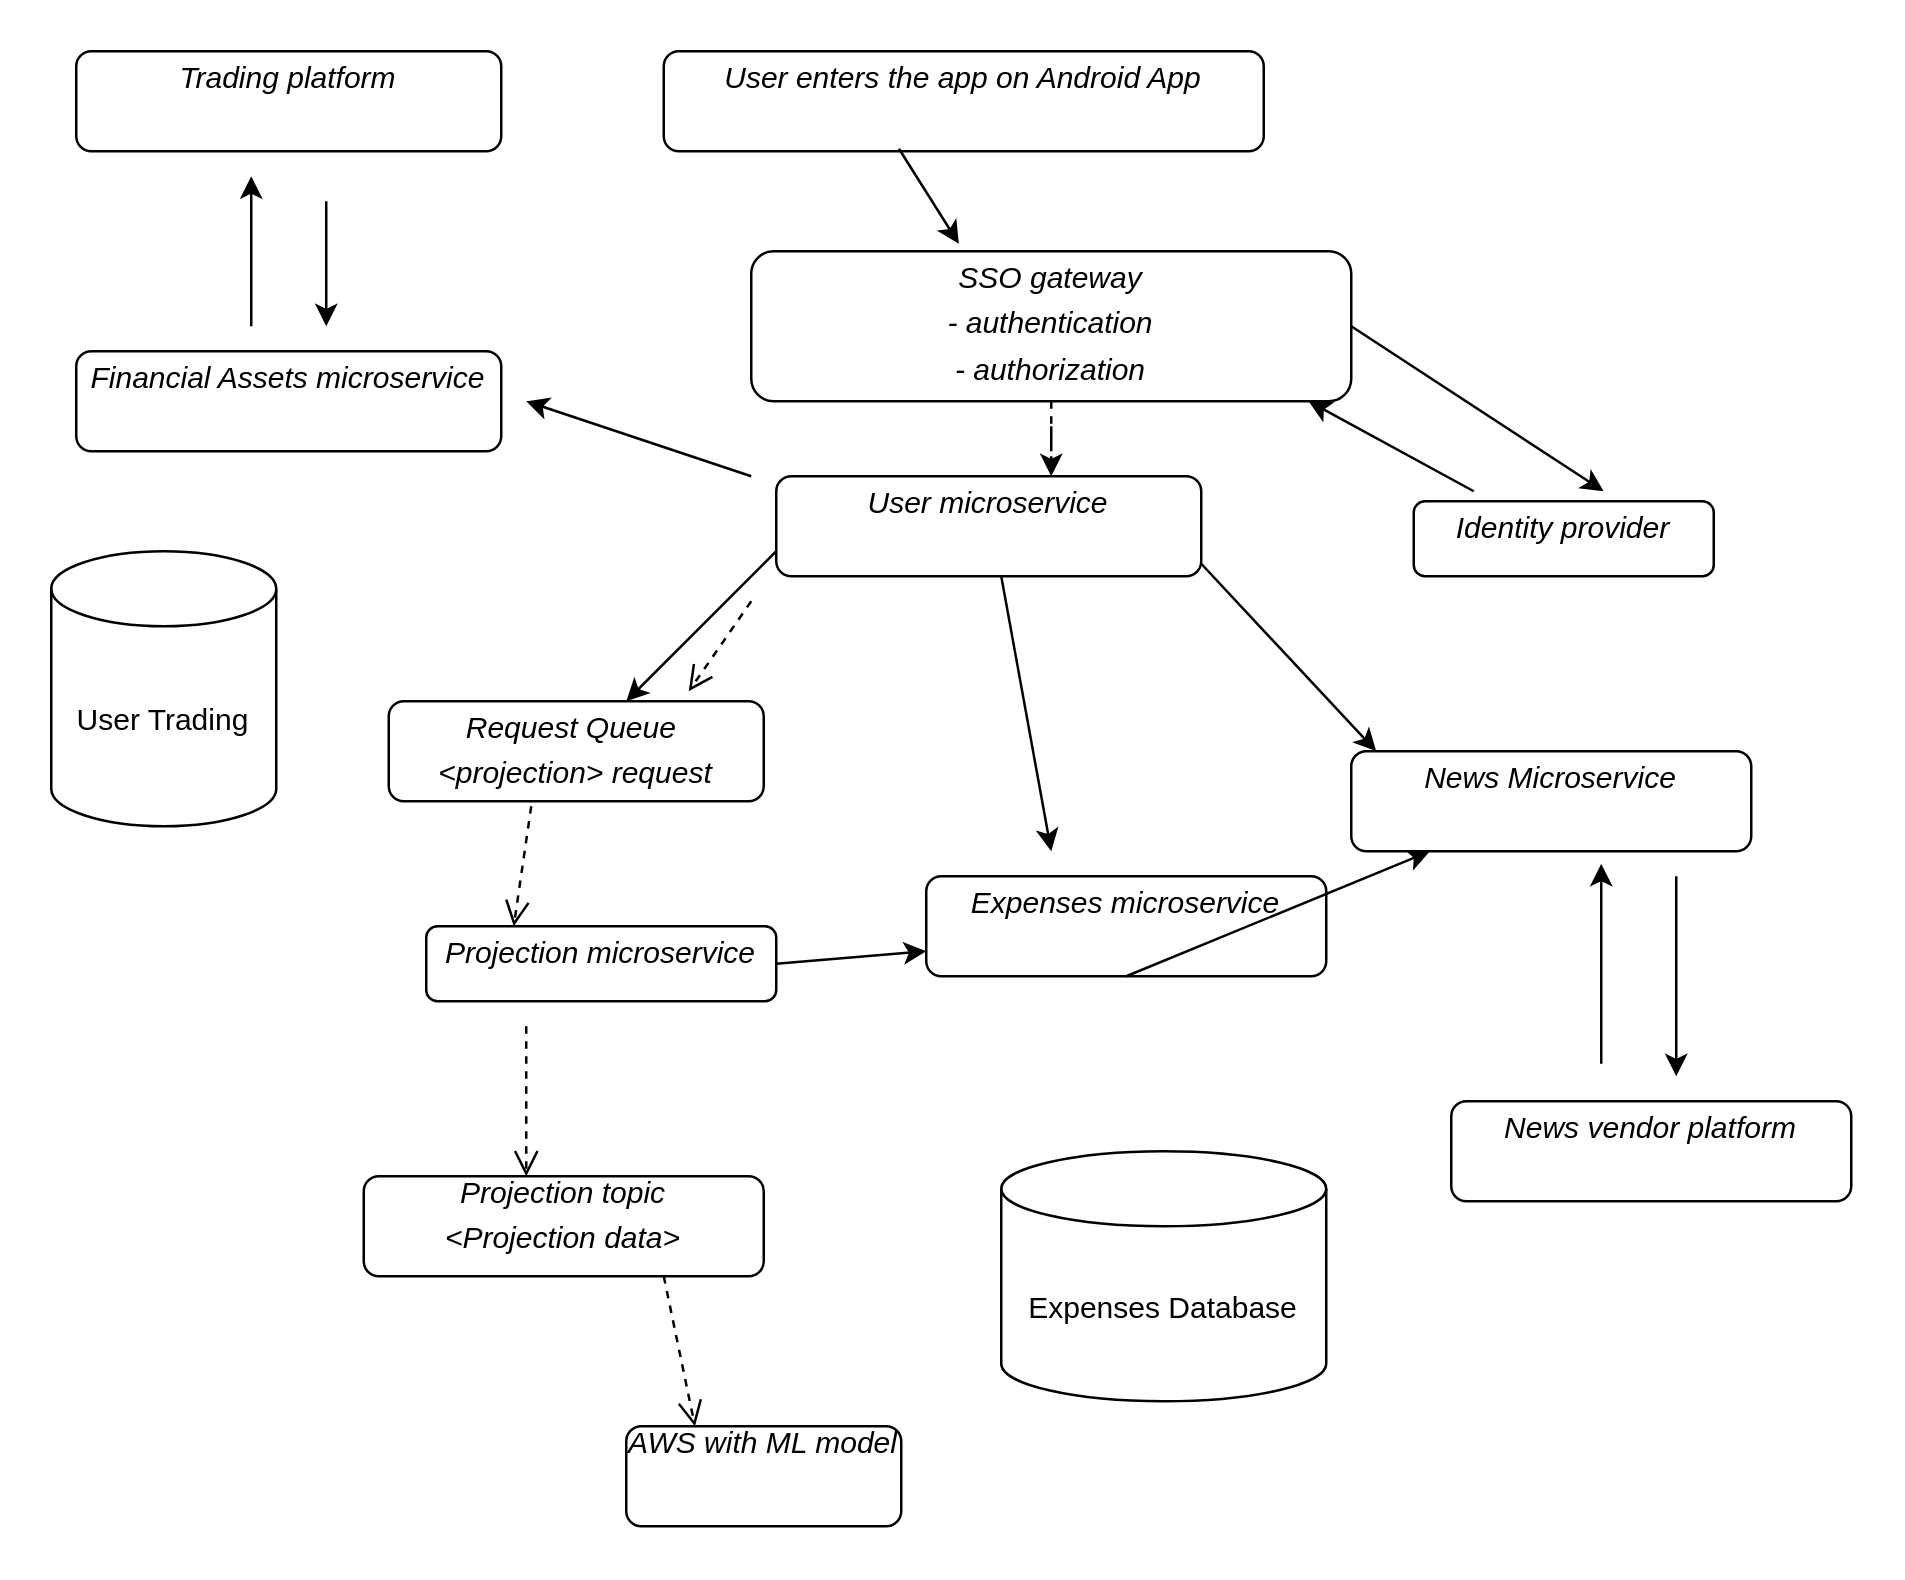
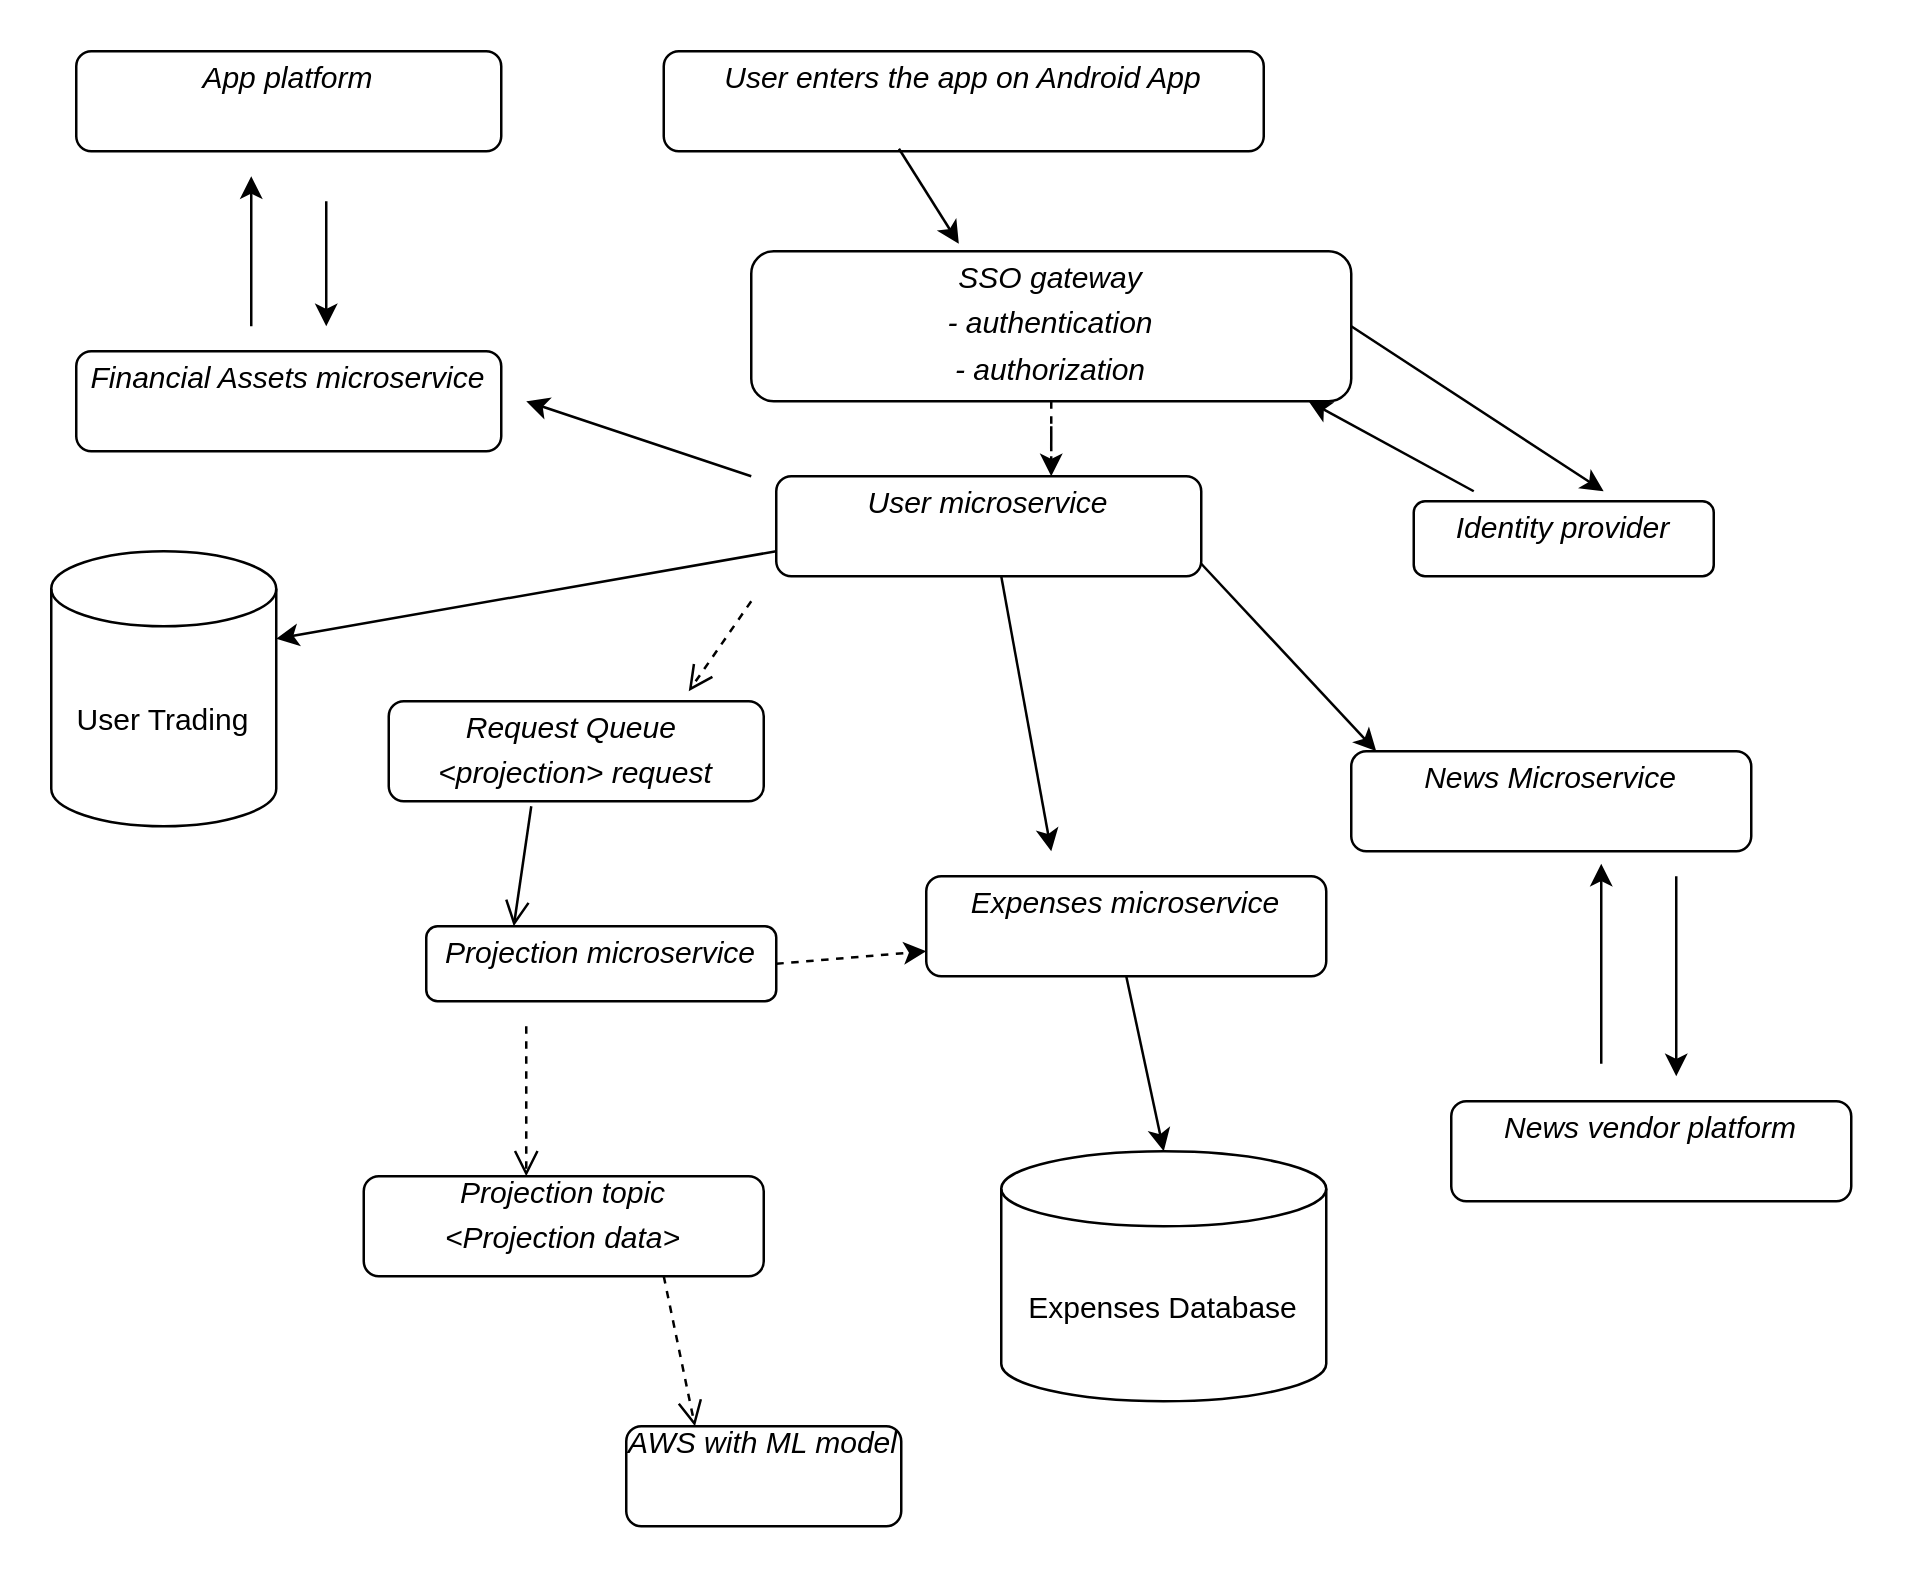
- <mxCell id="32" value="&lt;p style=&quot;margin:0px;margin-top:4px;text-align:center;&quot;&gt;&lt;i&gt;Trading platform&lt;/i&gt;&lt;/p&gt;" style="verticalAlign=top;align=left;overflow=fill;fontSize=12;fontFamily=Helvetica;html=1;rounded=1;shadow=0;comic=0;labelBackgroundColor=none;strokeWidth=1" parent="1" vertex="1"><mxGeometry x="30" y="20" width="170" height="40" as="geometry" /></mxCell>
+ <mxCell id="32" value="&lt;p style=&quot;margin:0px;margin-top:4px;text-align:center;&quot;&gt;&lt;i&gt;App platform&lt;/i&gt;&lt;/p&gt;" style="verticalAlign=top;align=left;overflow=fill;fontSize=12;fontFamily=Helvetica;html=1;rounded=1;shadow=0;comic=0;labelBackgroundColor=none;strokeWidth=1" parent="1" vertex="1"><mxGeometry x="30" y="20" width="170" height="40" as="geometry" /></mxCell>
- <mxCell id="34" value="" style="endArrow=classic;html=1;rounded=0;exitX=0;exitY=0.75;exitDx=0;exitDy=0;" edge="1" parent="1" source="2" target="4"><mxGeometry width="50" height="50" relative="1" as="geometry"><mxPoint x="180" y="250" as="sourcePoint" /><mxPoint x="230" as="targetPoint" y="200" /></mxGeometry></mxCell>
+ <mxCell id="34" value="" style="endArrow=classic;html=1;rounded=0;entryX=1;entryY=0;entryDx=0;entryDy=35;entryPerimeter=0;exitX=0;exitY=0.75;exitDx=0;exitDy=0;" edge="1" parent="1" source="2" target="33"><mxGeometry width="50" height="50" relative="1" as="geometry"><mxPoint x="180" y="250" as="sourcePoint" /><mxPoint x="230" as="targetPoint" y="200" /></mxGeometry></mxCell>
- <mxCell id="6" value="" style="html=1;verticalAlign=bottom;endArrow=open;dashed=1;endSize=8;rounded=0;exitX=0.38;exitY=1.05;exitDx=0;exitDy=0;exitPerimeter=0;entryX=0.25;entryY=0;entryDx=0;entryDy=0;" parent="1" source="4" edge="1" target="5"><mxGeometry relative="1" as="geometry"><mxPoint x="255" y="330" as="sourcePoint" /><mxPoint x="195" y="380" as="targetPoint" /></mxGeometry></mxCell>
+ <mxCell id="6" value="" style="html=1;verticalAlign=bottom;endArrow=open;dashed=0;endSize=8;rounded=0;exitX=0.38;exitY=1.05;exitDx=0;exitDy=0;exitPerimeter=0;entryX=0.25;entryY=0;entryDx=0;entryDy=0;" parent="1" source="4" edge="1" target="5"><mxGeometry relative="1" as="geometry"><mxPoint x="255" y="330" as="sourcePoint" /><mxPoint x="195" y="380" as="targetPoint" /></mxGeometry></mxCell>
- <mxCell id="10" value="" style="endArrow=classic;html=1;rounded=0;exitX=0.5;exitY=1;exitDx=0;exitDy=0;" parent="1" source="8" target="24" edge="1"><mxGeometry width="50" height="50" relative="1" as="geometry"><mxPoint x="540" y="370" as="sourcePoint" /><mxPoint x="580" y="415" as="targetPoint" /></mxGeometry></mxCell>
+ <mxCell id="10" value="" style="endArrow=classic;html=1;rounded=0;exitX=0.5;exitY=1;exitDx=0;exitDy=0;entryX=0.5;entryY=0;entryDx=0;entryDy=0;entryPerimeter=0;" parent="1" source="8" target="9" edge="1"><mxGeometry width="50" height="50" relative="1" as="geometry"><mxPoint x="540" y="370" as="sourcePoint" /><mxPoint x="580" y="415" as="targetPoint" /></mxGeometry></mxCell>
- <mxCell id="11" value="" style="endArrow=classic;html=1;rounded=0;fontSize=16;exitX=1;exitY=0.5;exitDx=0;exitDy=0;entryX=0;entryY=0.75;entryDx=0;entryDy=0;" parent="1" source="5" target="8" edge="1"><mxGeometry width="50" height="50" relative="1" as="geometry"><mxPoint x="350" y="480" as="sourcePoint" /><mxPoint x="480" y="390" as="targetPoint" /></mxGeometry></mxCell>
+ <mxCell id="11" value="" style="endArrow=classic;html=1;rounded=0;fontSize=16;exitX=1;exitY=0.5;exitDx=0;exitDy=0;entryX=0;entryY=0.75;entryDx=0;entryDy=0;dashed=1;" parent="1" source="5" target="8" edge="1"><mxGeometry width="50" height="50" relative="1" as="geometry"><mxPoint x="350" y="480" as="sourcePoint" /><mxPoint x="480" y="390" as="targetPoint" /></mxGeometry></mxCell>
